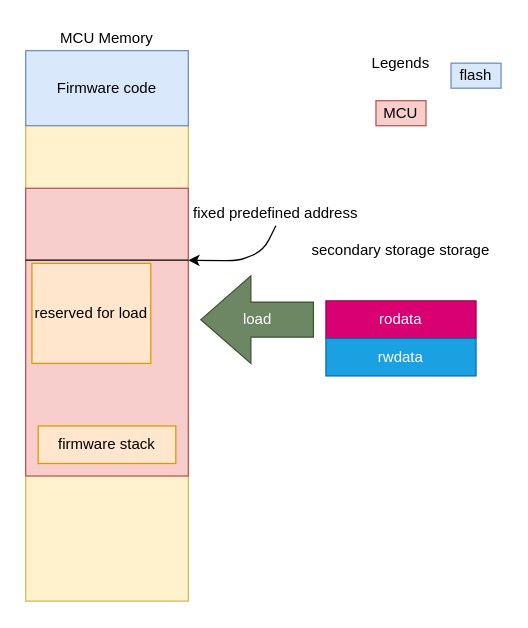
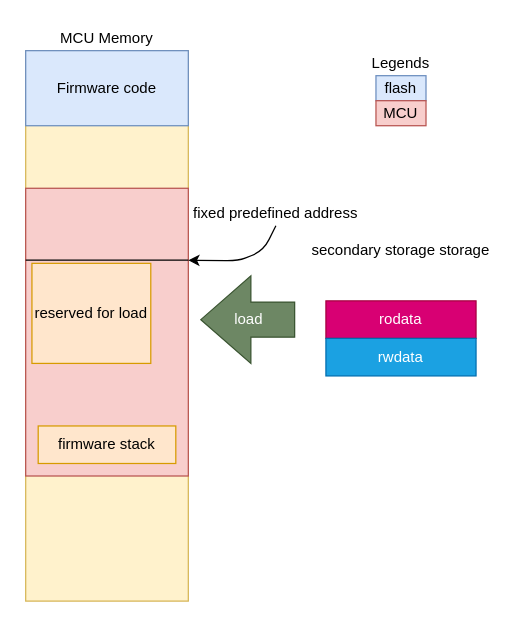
- <mxCell id="6" value="flash" style="rounded=0;whiteSpace=wrap;html=1;fillColor=#dae8fc;strokeColor=#6c8ebf;" vertex="1" parent="1"><mxGeometry x="360" y="50" width="40" height="20" as="geometry" /></mxCell>
+ <mxCell id="6" value="flash" style="rounded=0;whiteSpace=wrap;html=1;fillColor=#dae8fc;strokeColor=#6c8ebf;" vertex="1" parent="1"><mxGeometry x="300" y="60" width="40" height="20" as="geometry" /></mxCell>
- <mxCell id="17" value="load" style="html=1;shadow=0;dashed=0;align=center;verticalAlign=middle;shape=mxgraph.arrows2.arrow;dy=0.6;dx=40;flipH=1;notch=0;fillColor=#6d8764;strokeColor=#3A5431;fontColor=#ffffff;" vertex="1" parent="1"><mxGeometry x="160" y="220" width="90" height="70" as="geometry" /></mxCell>
+ <mxCell id="17" value="load" style="html=1;shadow=0;dashed=0;align=center;verticalAlign=middle;shape=mxgraph.arrows2.arrow;dy=0.6;dx=40;flipH=1;notch=0;fillColor=#6d8764;strokeColor=#3A5431;fontColor=#ffffff;" vertex="1" parent="1"><mxGeometry x="160" y="220" width="75" height="70" as="geometry" /></mxCell>
